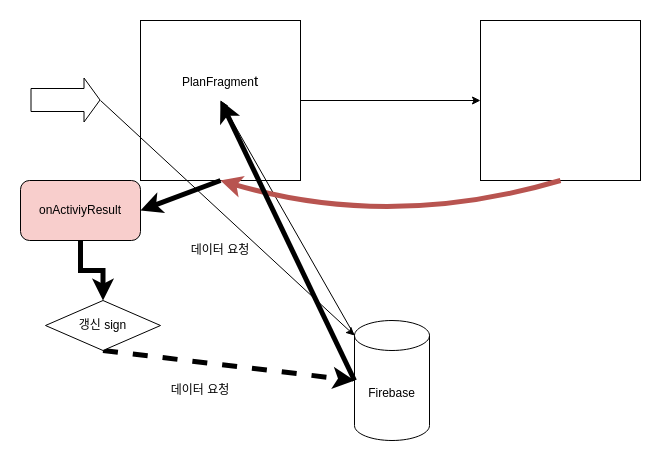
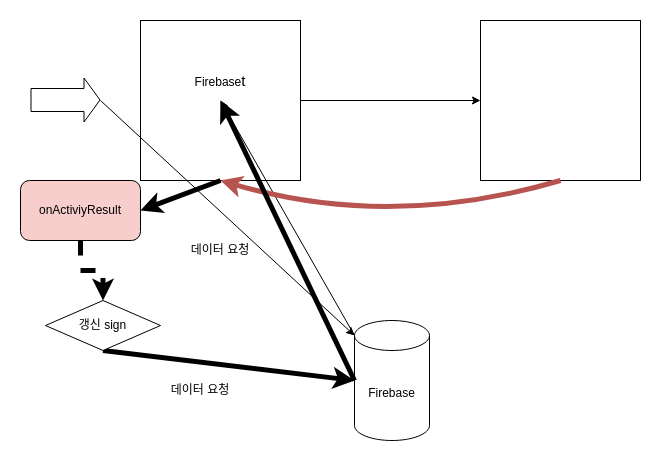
- <mxCell id="15" value="PlanFragmen&lt;font style=&quot;font-size: 15px&quot;&gt;t&lt;/font&gt;" style="text;html=1;strokeColor=none;fillColor=none;align=center;verticalAlign=middle;whiteSpace=wrap;rounded=0;" vertex="1" parent="1"><mxGeometry x="170" y="60" width="100" height="40" as="geometry" /></mxCell>
+ <mxCell id="15" value="Firebase&lt;font style=&quot;font-size: 15px&quot;&gt;t&lt;/font&gt;" style="text;html=1;strokeColor=none;fillColor=none;align=center;verticalAlign=middle;whiteSpace=wrap;rounded=0;" vertex="1" parent="1"><mxGeometry x="170" y="60" width="100" height="40" as="geometry" /></mxCell>
- <mxCell id="10" style="edgeStyle=orthogonalEdgeStyle;rounded=0;orthogonalLoop=1;jettySize=auto;html=1;entryX=0.5;entryY=0;entryDx=0;entryDy=0;strokeWidth=5;" edge="1" parent="1" source="11" target="18"><mxGeometry relative="1" as="geometry" /></mxCell>
+ <mxCell id="10" style="edgeStyle=orthogonalEdgeStyle;rounded=0;orthogonalLoop=1;jettySize=auto;html=1;entryX=0.5;entryY=0;entryDx=0;entryDy=0;strokeWidth=5;dashed=1;" edge="1" parent="1" source="11" target="18"><mxGeometry relative="1" as="geometry" /></mxCell>
- <mxCell id="13" value="" style="endArrow=classic;html=1;strokeWidth=5;exitX=0.5;exitY=1;exitDx=0;exitDy=0;entryX=0;entryY=0.5;entryDx=0;entryDy=0;entryPerimeter=0;dashed=1;" edge="1" parent="1" source="18" target="5"><mxGeometry width="50" height="50" relative="1" as="geometry"><mxPoint x="370" y="190" as="sourcePoint" /><mxPoint x="420" y="140" as="targetPoint" /></mxGeometry></mxCell>
+ <mxCell id="13" value="" style="endArrow=classic;html=1;strokeWidth=5;exitX=0.5;exitY=1;exitDx=0;exitDy=0;entryX=0;entryY=0.5;entryDx=0;entryDy=0;entryPerimeter=0;" edge="1" parent="1" source="18" target="5"><mxGeometry width="50" height="50" relative="1" as="geometry"><mxPoint x="370" y="190" as="sourcePoint" /><mxPoint x="420" y="140" as="targetPoint" /></mxGeometry></mxCell>
